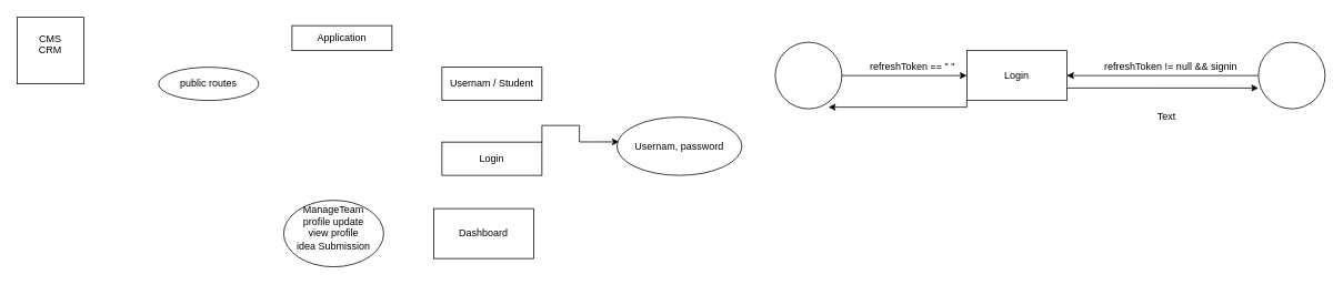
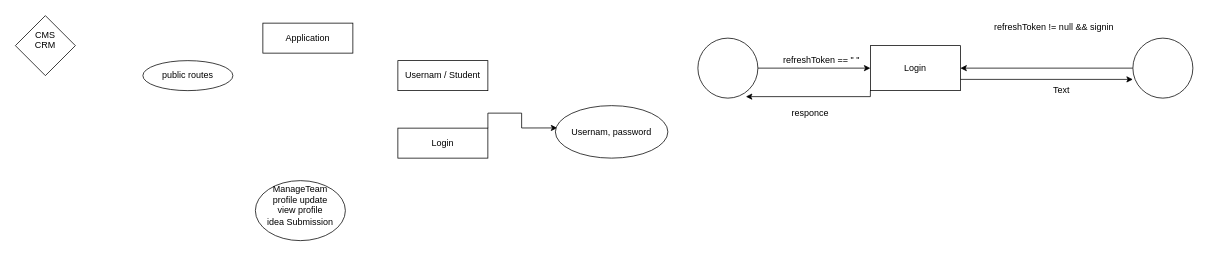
- <mxCell id="2" value="Application" style="rounded=0;whiteSpace=wrap;html=1;" parent="1" vertex="1"><mxGeometry x="350" y="30" width="120" height="30" as="geometry" /></mxCell>
+ <mxCell id="2" value="Application" style="rounded=0;whiteSpace=wrap;html=1;" parent="1" vertex="1"><mxGeometry x="350" y="30" width="120" height="40" as="geometry" /></mxCell>
- <mxCell id="4" value="&lt;div&gt;CMS&lt;/div&gt;&lt;div&gt;CRM&lt;/div&gt;&lt;div&gt;&lt;br&gt;&lt;/div&gt;" style="whiteSpace=wrap;html=1;aspect=fixed;" parent="1" vertex="1"><mxGeometry x="20" y="20" width="80" height="80" as="geometry" /></mxCell>
+ <mxCell id="4" value="&lt;div&gt;CMS&lt;/div&gt;&lt;div&gt;CRM&lt;/div&gt;&lt;div&gt;&lt;br&gt;&lt;/div&gt;" style="rhombus;whiteSpace=wrap;html=1;aspect=fixed;" parent="1" vertex="1"><mxGeometry x="20" y="20" width="80" height="80" as="geometry" /></mxCell>
- <mxCell id="20" value="refreshToken != null &amp;amp;&amp;amp; signin" style="text;html=1;strokeColor=none;fillColor=none;align=center;verticalAlign=middle;whiteSpace=wrap;rounded=0;" vertex="1" parent="1"><mxGeometry x="1310" y="70" width="190" height="20" as="geometry" /></mxCell>
+ <mxCell id="20" value="refreshToken != null &amp;amp;&amp;amp; signin" style="text;html=1;strokeColor=none;fillColor=none;align=center;verticalAlign=middle;whiteSpace=wrap;rounded=0;" vertex="1" parent="1"><mxGeometry x="1310" y="25" width="190" height="20" as="geometry" /></mxCell>
- <mxCell id="21" value="Text" style="text;html=1;strokeColor=none;fillColor=none;align=center;verticalAlign=middle;whiteSpace=wrap;rounded=0;" vertex="1" parent="1"><mxGeometry x="1305" y="130" width="190" height="20" as="geometry" /></mxCell>
+ <mxCell id="21" value="Text" style="text;html=1;strokeColor=none;fillColor=none;align=center;verticalAlign=middle;whiteSpace=wrap;rounded=0;" vertex="1" parent="1"><mxGeometry x="1320" y="110" width="190" height="20" as="geometry" /></mxCell>
+ <mxCell id="17" value="responce" style="text;html=1;strokeColor=none;fillColor=none;align=center;verticalAlign=middle;whiteSpace=wrap;rounded=0;" vertex="1" parent="1"><mxGeometry x="1060" y="140" width="40" height="20" as="geometry" /></mxCell>
- <mxCell id="9" value="Dashboard" style="rounded=0;whiteSpace=wrap;html=1;" parent="1" vertex="1"><mxGeometry x="520" y="250" width="120" height="60" as="geometry" /></mxCell>
